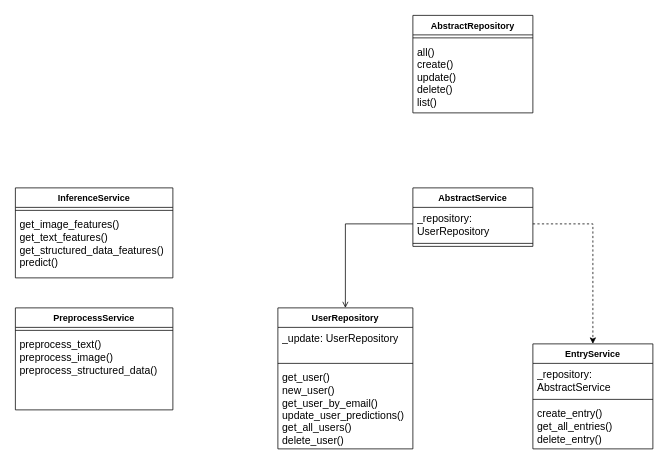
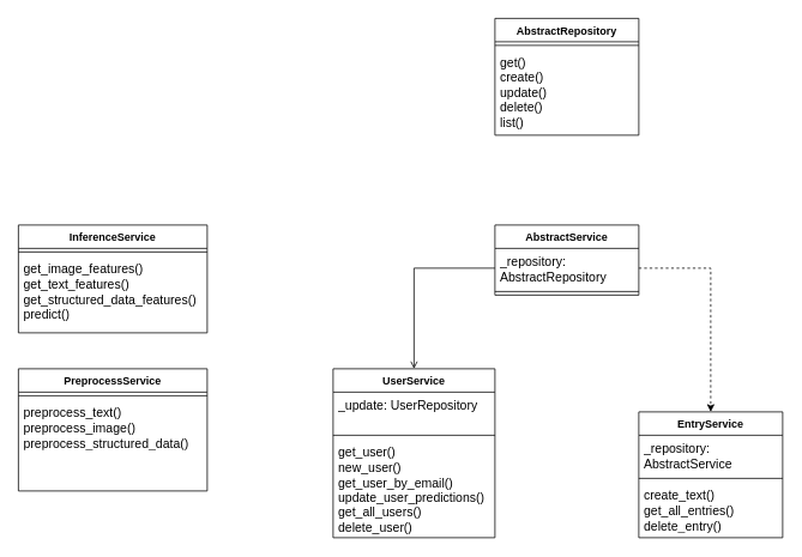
- <mxCell id="4" value="&lt;font style=&quot;font-size: 14px;&quot;&gt;all()&lt;br&gt;create()&lt;br&gt;update()&lt;br&gt;delete()&lt;br&gt;list()&lt;br&gt;&lt;/font&gt;" style="text;strokeColor=none;fillColor=none;align=left;verticalAlign=top;spacingLeft=4;spacingRight=4;overflow=hidden;rotatable=0;points=[[0,0.5],[1,0.5]];portConstraint=eastwest;whiteSpace=wrap;html=1;" parent="2" vertex="1"><mxGeometry y="34" width="160" height="96" as="geometry" /></mxCell>
+ <mxCell id="4" value="&lt;font style=&quot;font-size: 14px;&quot;&gt;get()&lt;br&gt;create()&lt;br&gt;update()&lt;br&gt;delete()&lt;br&gt;list()&lt;br&gt;&lt;/font&gt;" style="text;strokeColor=none;fillColor=none;align=left;verticalAlign=top;spacingLeft=4;spacingRight=4;overflow=hidden;rotatable=0;points=[[0,0.5],[1,0.5]];portConstraint=eastwest;whiteSpace=wrap;html=1;" parent="2" vertex="1"><mxGeometry y="34" width="160" height="96" as="geometry" /></mxCell>
- <mxCell id="6" value="&lt;font style=&quot;font-size: 14px;&quot;&gt;_repository: UserRepository&lt;/font&gt;" style="text;strokeColor=none;fillColor=none;align=left;verticalAlign=top;spacingLeft=4;spacingRight=4;overflow=hidden;rotatable=0;points=[[0,0.5],[1,0.5]];portConstraint=eastwest;whiteSpace=wrap;html=1;" parent="5" vertex="1"><mxGeometry y="26" width="160" height="44" as="geometry" /></mxCell>
+ <mxCell id="6" value="&lt;font style=&quot;font-size: 14px;&quot;&gt;_repository: AbstractRepository&lt;/font&gt;" style="text;strokeColor=none;fillColor=none;align=left;verticalAlign=top;spacingLeft=4;spacingRight=4;overflow=hidden;rotatable=0;points=[[0,0.5],[1,0.5]];portConstraint=eastwest;whiteSpace=wrap;html=1;" parent="5" vertex="1"><mxGeometry y="26" width="160" height="44" as="geometry" /></mxCell>
- <mxCell id="8" value="UserRepository" style="swimlane;fontStyle=1;align=center;verticalAlign=top;childLayout=stackLayout;horizontal=1;startSize=26;horizontalStack=0;resizeParent=1;resizeParentMax=0;resizeLast=0;collapsible=1;marginBottom=0;whiteSpace=wrap;html=1;" parent="1" vertex="1"><mxGeometry x="370" y="410" width="180" height="188" as="geometry" /></mxCell>
+ <mxCell id="8" value="UserService" style="swimlane;fontStyle=1;align=center;verticalAlign=top;childLayout=stackLayout;horizontal=1;startSize=26;horizontalStack=0;resizeParent=1;resizeParentMax=0;resizeLast=0;collapsible=1;marginBottom=0;whiteSpace=wrap;html=1;" parent="1" vertex="1"><mxGeometry x="370" y="410" width="180" height="188" as="geometry" /></mxCell>
- <mxCell id="21" value="&lt;font style=&quot;font-size: 14px;&quot;&gt;create_entry()&lt;/font&gt;&lt;div&gt;&lt;font style=&quot;&quot;&gt;&lt;span style=&quot;font-size: 14px;&quot;&gt;get_all_entries()&lt;/span&gt;&lt;br&gt;&lt;/font&gt;&lt;/div&gt;&lt;div&gt;&lt;font style=&quot;&quot;&gt;&lt;span style=&quot;font-size: 14px;&quot;&gt;delete_entry()&lt;/span&gt;&lt;br&gt;&lt;/font&gt;&lt;/div&gt;" style="text;strokeColor=none;fillColor=none;align=left;verticalAlign=top;spacingLeft=4;spacingRight=4;overflow=hidden;rotatable=0;points=[[0,0.5],[1,0.5]];portConstraint=eastwest;whiteSpace=wrap;html=1;" parent="18" vertex="1"><mxGeometry y="78" width="160" height="62" as="geometry" /></mxCell>
+ <mxCell id="21" value="&lt;font style=&quot;font-size: 14px;&quot;&gt;create_text()&lt;/font&gt;&lt;div&gt;&lt;font style=&quot;&quot;&gt;&lt;span style=&quot;font-size: 14px;&quot;&gt;get_all_entries()&lt;/span&gt;&lt;br&gt;&lt;/font&gt;&lt;/div&gt;&lt;div&gt;&lt;font style=&quot;&quot;&gt;&lt;span style=&quot;font-size: 14px;&quot;&gt;delete_entry()&lt;/span&gt;&lt;br&gt;&lt;/font&gt;&lt;/div&gt;" style="text;strokeColor=none;fillColor=none;align=left;verticalAlign=top;spacingLeft=4;spacingRight=4;overflow=hidden;rotatable=0;points=[[0,0.5],[1,0.5]];portConstraint=eastwest;whiteSpace=wrap;html=1;" parent="18" vertex="1"><mxGeometry y="78" width="160" height="62" as="geometry" /></mxCell>
